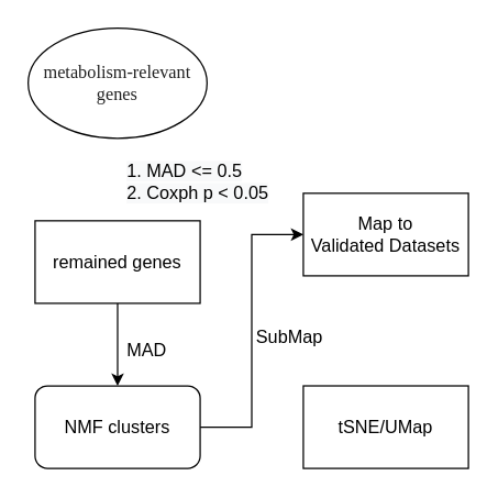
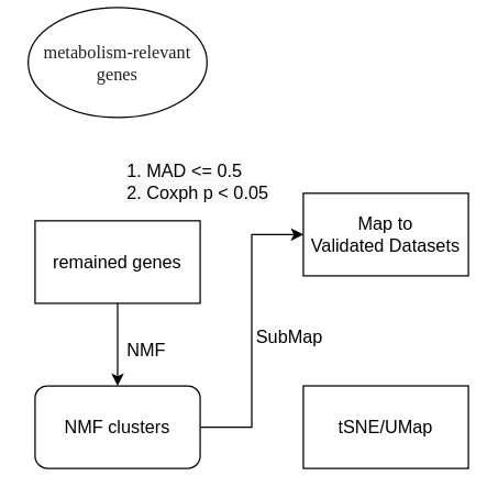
- <mxCell id="2" value="&lt;span style=&quot;color: rgb(33 , 33 , 33) ; font-family: &amp;#34;cambria&amp;#34; , &amp;#34;cambria math&amp;#34; , &amp;#34;stixgeneral&amp;#34; , &amp;#34;times new roman&amp;#34; , &amp;#34;times&amp;#34; , serif ; font-size: 13px ; background-color: rgb(255 , 255 , 255)&quot;&gt;metabolism‐relevant genes&lt;/span&gt;" style="ellipse;whiteSpace=wrap;html=1;" vertex="1" parent="1"><mxGeometry x="20" y="20" width="130" height="80" as="geometry" /></mxCell>
+ <mxCell id="2" value="&lt;span style=&quot;color: rgb(33 , 33 , 33) ; font-family: &amp;#34;cambria&amp;#34; , &amp;#34;cambria math&amp;#34; , &amp;#34;stixgeneral&amp;#34; , &amp;#34;times new roman&amp;#34; , &amp;#34;times&amp;#34; , serif ; font-size: 13px ; background-color: rgb(255 , 255 , 255)&quot;&gt;metabolism‐relevant genes&lt;/span&gt;" style="ellipse;whiteSpace=wrap;html=1;" vertex="1" parent="1"><mxGeometry x="20" y="5" width="130" height="80" as="geometry" /></mxCell>
- <mxCell id="8" value="&lt;div style=&quot;text-align: center&quot;&gt;&lt;span&gt;&lt;font face=&quot;helvetica&quot;&gt;MAD&lt;/font&gt;&lt;/span&gt;&lt;/div&gt;" style="text;whiteSpace=wrap;html=1;fontSize=13;" vertex="1" parent="1"><mxGeometry x="90" y="240" width="130" height="50" as="geometry" /></mxCell>
+ <mxCell id="8" value="&lt;div style=&quot;text-align: center&quot;&gt;&lt;span&gt;&lt;font face=&quot;helvetica&quot;&gt;NMF&lt;/font&gt;&lt;/span&gt;&lt;/div&gt;" style="text;whiteSpace=wrap;html=1;fontSize=13;" vertex="1" parent="1"><mxGeometry x="90" y="240" width="130" height="50" as="geometry" /></mxCell>
